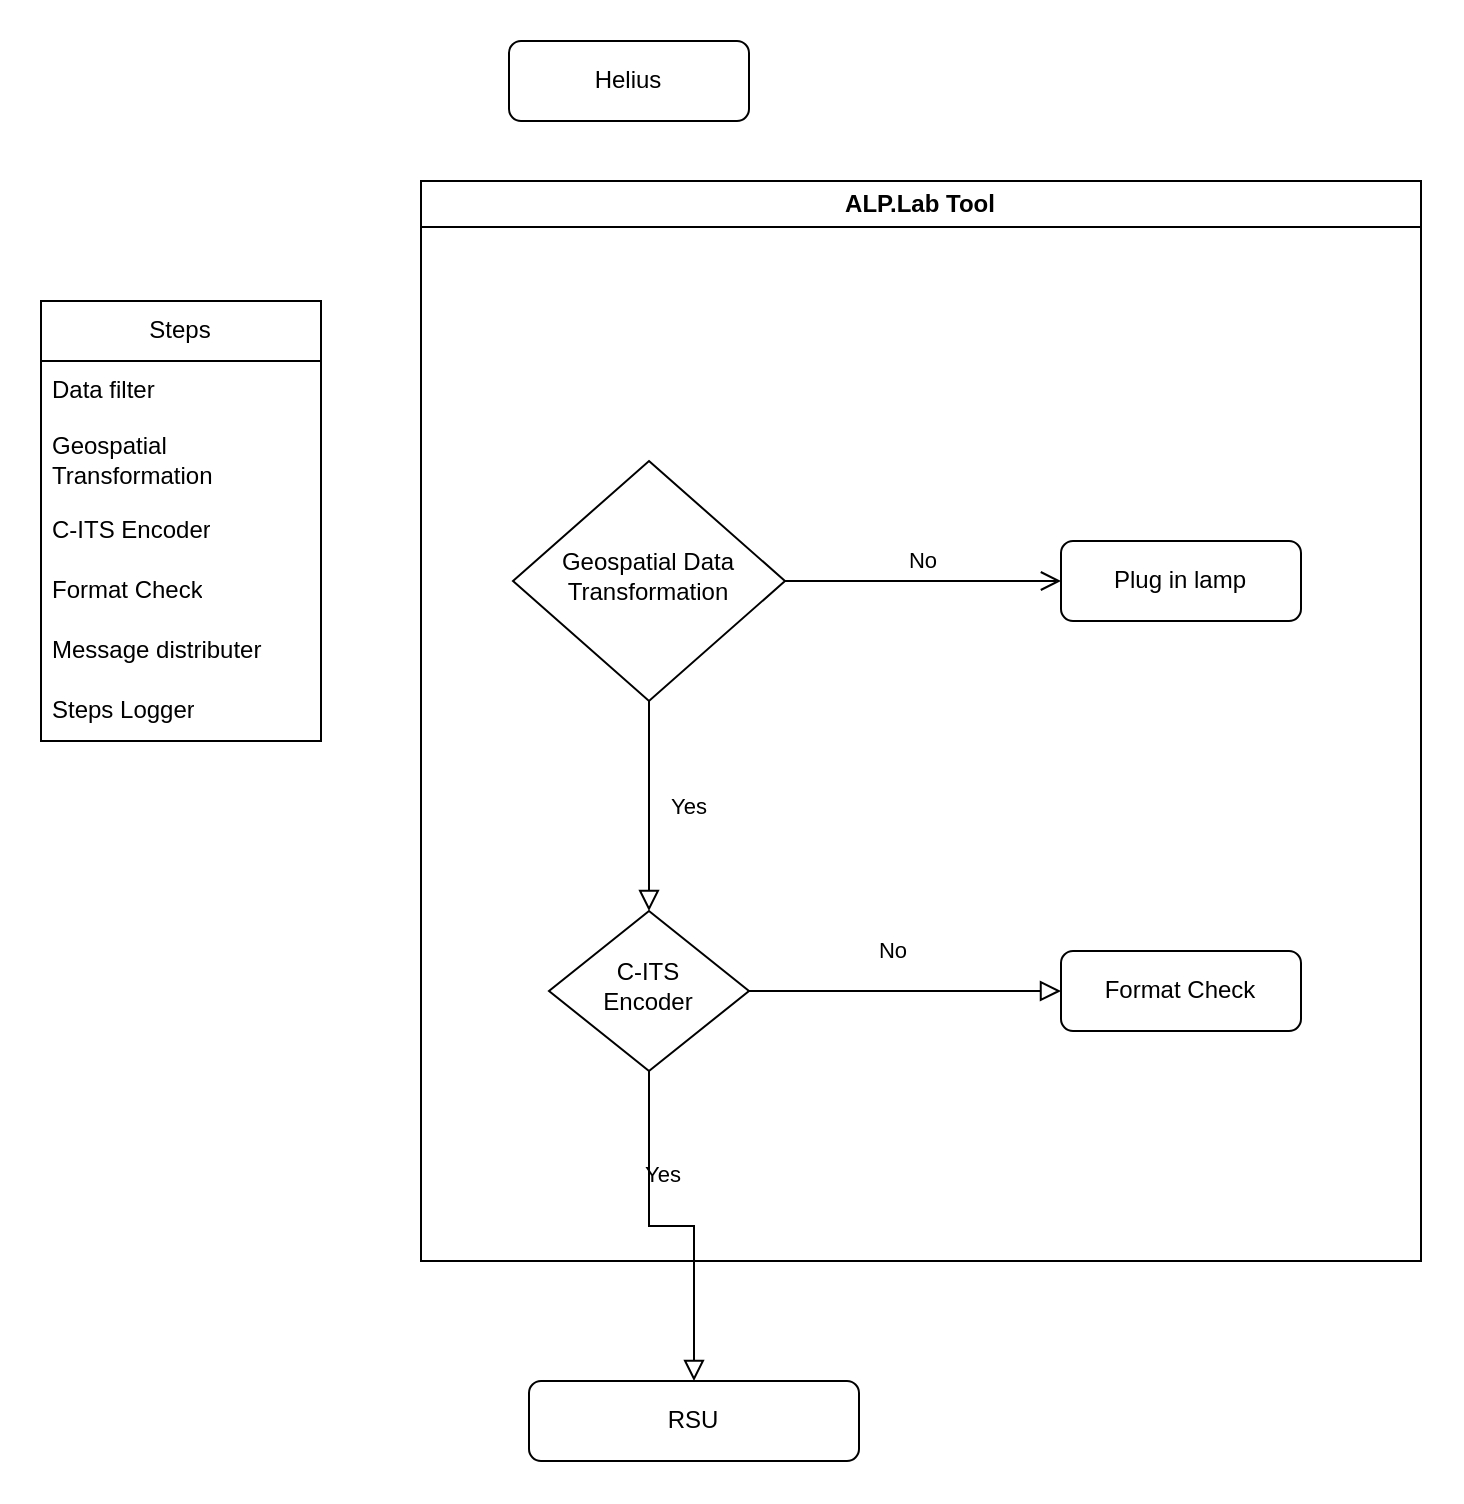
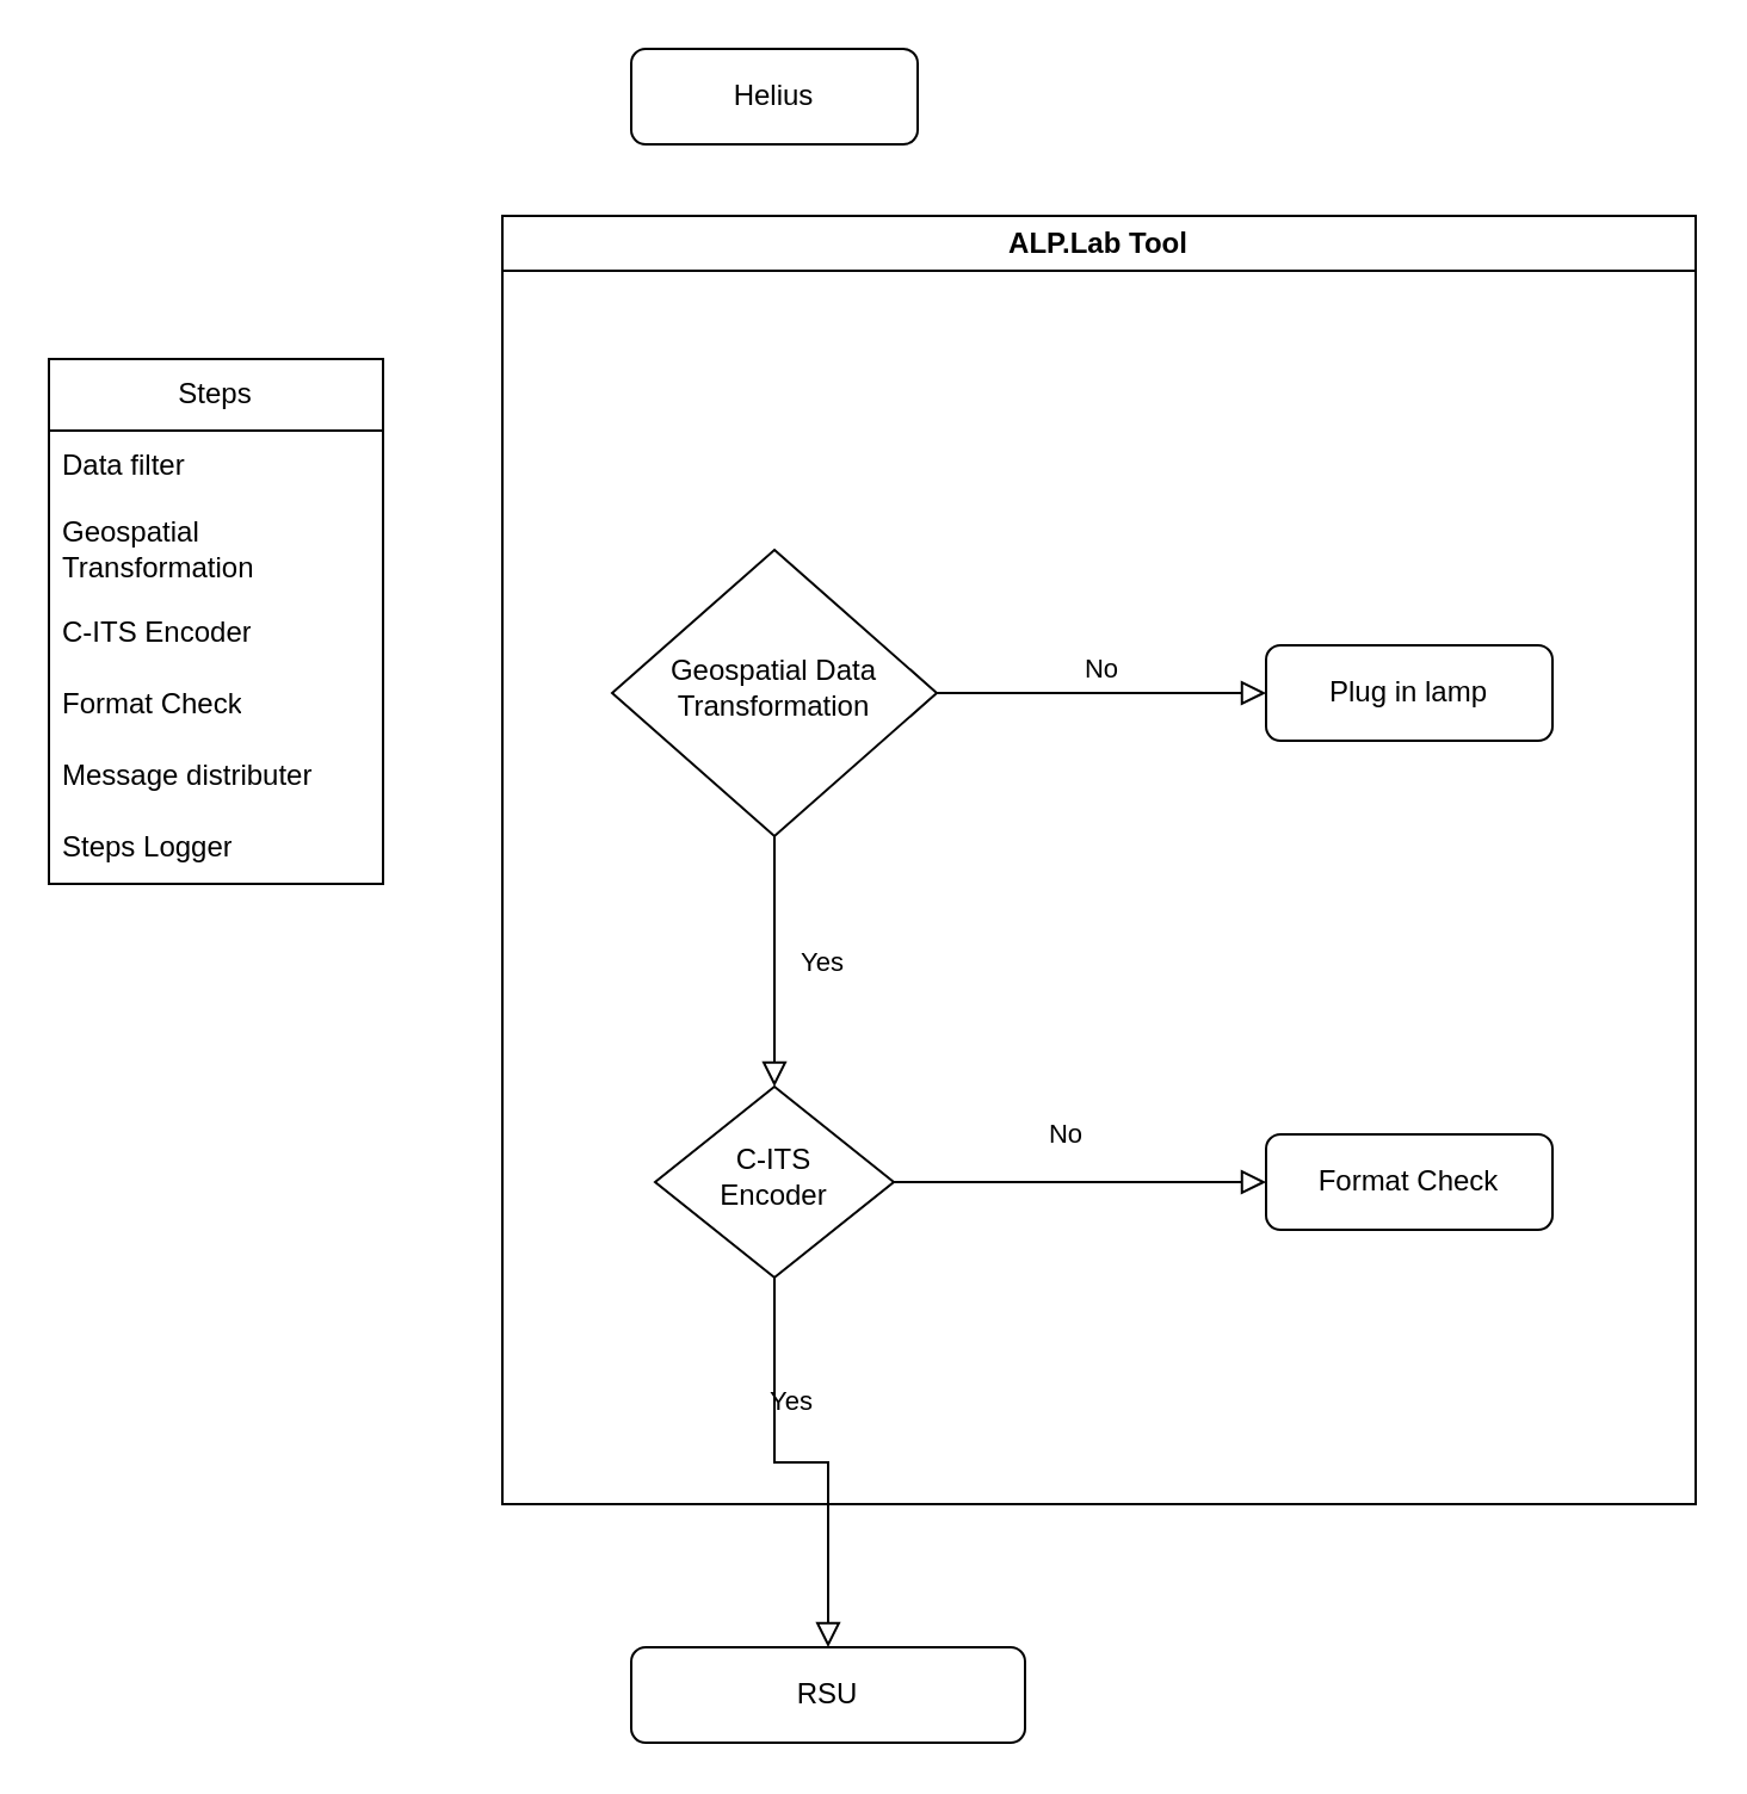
- <mxCell id="10" value="Helius" style="rounded=1;whiteSpace=wrap;html=1;fontSize=12;glass=0;strokeWidth=1;shadow=0;" vertex="1" parent="1"><mxGeometry x="254" y="20" width="120" height="40" as="geometry" /></mxCell>
+ <mxCell id="10" value="Helius" style="rounded=1;whiteSpace=wrap;html=1;fontSize=12;glass=0;strokeWidth=1;shadow=0;" vertex="1" parent="1"><mxGeometry x="264" y="20" width="120" height="40" as="geometry" /></mxCell>
- <mxCell id="6" value="No" style="edgeStyle=orthogonalEdgeStyle;rounded=0;html=1;jettySize=auto;orthogonalLoop=1;fontSize=11;endArrow=open;endFill=0;endSize=8;strokeWidth=1;shadow=0;labelBackgroundColor=none;" edge="1" parent="2" source="5" target="3"><mxGeometry y="10" relative="1" as="geometry"><mxPoint as="offset" /></mxGeometry></mxCell>
+ <mxCell id="6" value="No" style="edgeStyle=orthogonalEdgeStyle;rounded=0;html=1;jettySize=auto;orthogonalLoop=1;fontSize=11;endArrow=block;endFill=0;endSize=8;strokeWidth=1;shadow=0;labelBackgroundColor=none;" edge="1" parent="2" source="5" target="3"><mxGeometry y="10" relative="1" as="geometry"><mxPoint as="offset" /></mxGeometry></mxCell>
